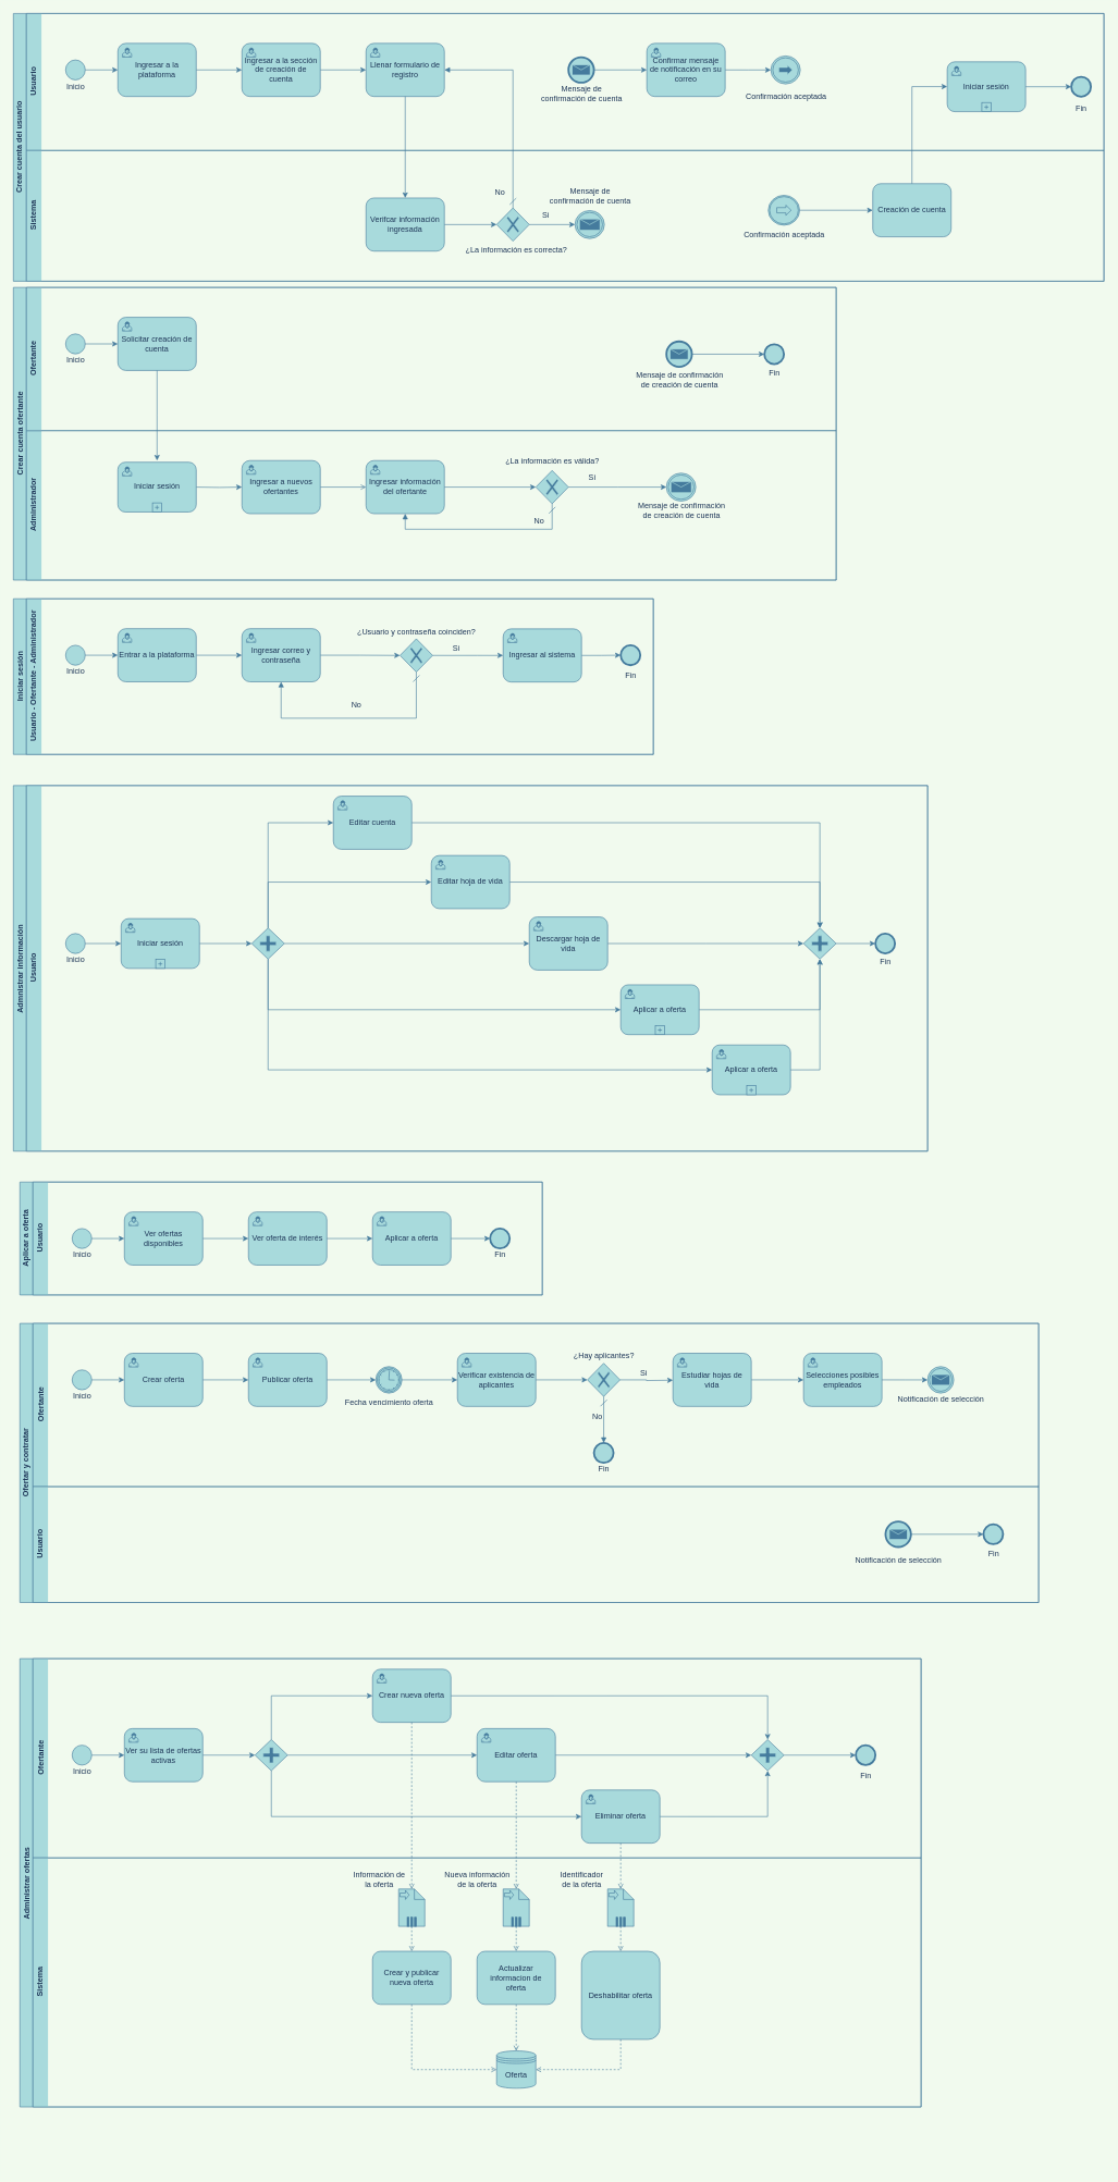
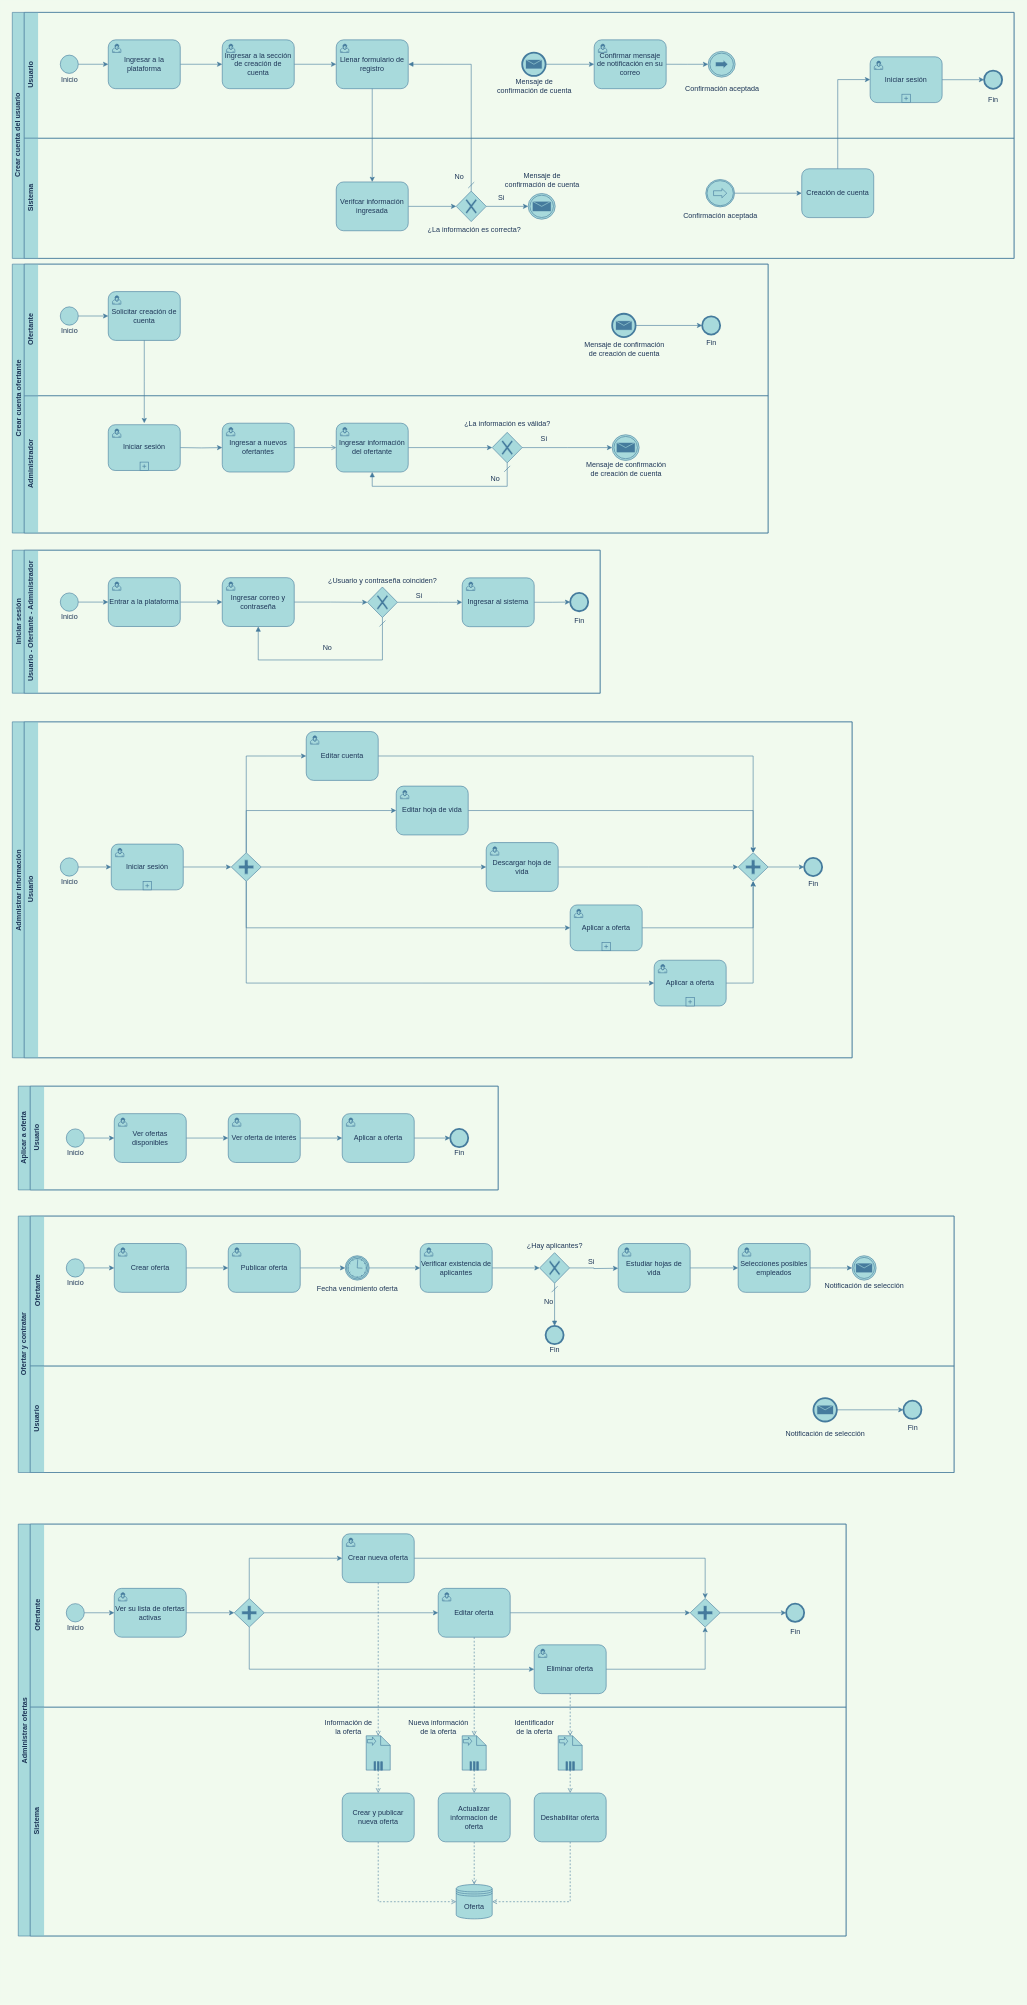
- <mxCell id="86" value="Deshabilitar oferta" style="html=1;whiteSpace=wrap;rounded=1;dropTarget=0;fillColor=#A8DADC;strokeColor=#457B9D;fontColor=#1D3557;" parent="71" vertex="1"><mxGeometry x="840" y="143.067" width="120" height="135" as="geometry" /></mxCell>
+ <mxCell id="86" value="Deshabilitar oferta" style="html=1;whiteSpace=wrap;rounded=1;dropTarget=0;fillColor=#A8DADC;strokeColor=#457B9D;fontColor=#1D3557;" parent="71" vertex="1"><mxGeometry x="840" y="143.067" width="120" height="81.387" as="geometry" /></mxCell>
